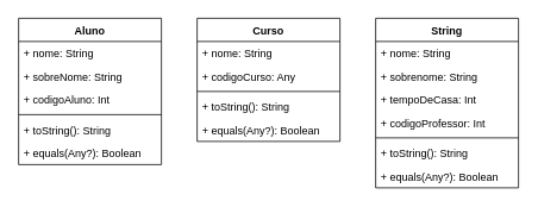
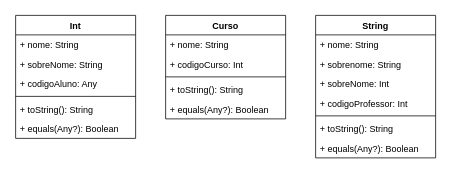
- <mxCell id="2" value="Aluno" style="swimlane;fontStyle=1;align=center;verticalAlign=top;childLayout=stackLayout;horizontal=1;startSize=26;horizontalStack=0;resizeParent=1;resizeParentMax=0;resizeLast=0;collapsible=1;marginBottom=0;" parent="1" vertex="1"><mxGeometry x="20" y="20" width="160" height="164" as="geometry" /></mxCell>
+ <mxCell id="2" value="Int" style="swimlane;fontStyle=1;align=center;verticalAlign=top;childLayout=stackLayout;horizontal=1;startSize=26;horizontalStack=0;resizeParent=1;resizeParentMax=0;resizeLast=0;collapsible=1;marginBottom=0;" parent="1" vertex="1"><mxGeometry x="20" y="20" width="160" height="164" as="geometry" /></mxCell>
- <mxCell id="11" value="+ codigoCurso: Any" style="text;strokeColor=none;fillColor=none;align=left;verticalAlign=top;spacingLeft=4;spacingRight=4;overflow=hidden;rotatable=0;points=[[0,0.5],[1,0.5]];portConstraint=eastwest;" parent="9" vertex="1"><mxGeometry y="52" width="160" height="26" as="geometry" /></mxCell>
+ <mxCell id="11" value="+ codigoCurso: Int" style="text;strokeColor=none;fillColor=none;align=left;verticalAlign=top;spacingLeft=4;spacingRight=4;overflow=hidden;rotatable=0;points=[[0,0.5],[1,0.5]];portConstraint=eastwest;" parent="9" vertex="1"><mxGeometry y="52" width="160" height="26" as="geometry" /></mxCell>
- <mxCell id="5" value="+ codigoAluno: Int" style="text;strokeColor=none;fillColor=none;align=left;verticalAlign=top;spacingLeft=4;spacingRight=4;overflow=hidden;rotatable=0;points=[[0,0.5],[1,0.5]];portConstraint=eastwest;" parent="2" vertex="1"><mxGeometry y="78" width="160" height="26" as="geometry" /></mxCell>
+ <mxCell id="5" value="+ codigoAluno: Any" style="text;strokeColor=none;fillColor=none;align=left;verticalAlign=top;spacingLeft=4;spacingRight=4;overflow=hidden;rotatable=0;points=[[0,0.5],[1,0.5]];portConstraint=eastwest;" parent="2" vertex="1"><mxGeometry y="78" width="160" height="26" as="geometry" /></mxCell>
- <mxCell id="18" value="+ tempoDeCasa: Int" style="text;strokeColor=none;fillColor=none;align=left;verticalAlign=top;spacingLeft=4;spacingRight=4;overflow=hidden;rotatable=0;points=[[0,0.5],[1,0.5]];portConstraint=eastwest;" vertex="1" parent="15"><mxGeometry y="78" width="160" height="26" as="geometry" /></mxCell>
+ <mxCell id="18" value="+ sobreNome: Int" style="text;strokeColor=none;fillColor=none;align=left;verticalAlign=top;spacingLeft=4;spacingRight=4;overflow=hidden;rotatable=0;points=[[0,0.5],[1,0.5]];portConstraint=eastwest;" vertex="1" parent="15"><mxGeometry y="78" width="160" height="26" as="geometry" /></mxCell>
